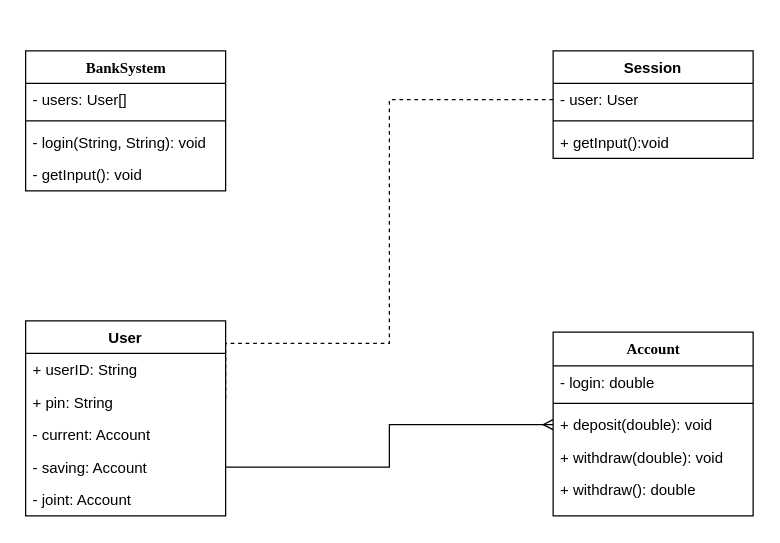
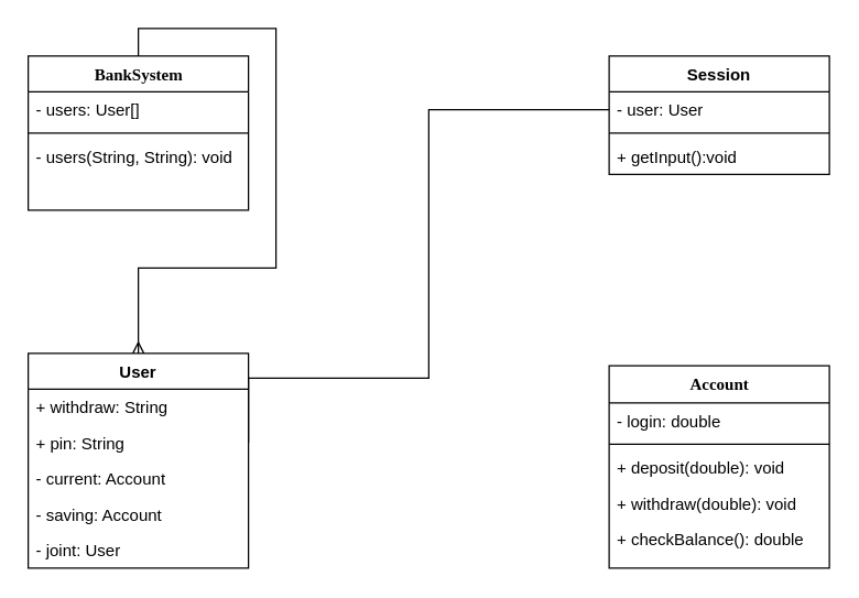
- <mxCell id="6" value="- login(String, String): void" style="text;strokeColor=none;fillColor=none;align=left;verticalAlign=top;spacingLeft=4;spacingRight=4;overflow=hidden;rotatable=0;points=[[0,0.5],[1,0.5]];portConstraint=eastwest;" parent="3" vertex="1"><mxGeometry y="60" width="160" height="26" as="geometry" /></mxCell>
+ <mxCell id="6" value="- users(String, String): void" style="text;strokeColor=none;fillColor=none;align=left;verticalAlign=top;spacingLeft=4;spacingRight=4;overflow=hidden;rotatable=0;points=[[0,0.5],[1,0.5]];portConstraint=eastwest;" parent="3" vertex="1"><mxGeometry y="60" width="160" height="26" as="geometry" /></mxCell>
+ <mxCell id="2" style="edgeStyle=orthogonalEdgeStyle;rounded=0;orthogonalLoop=1;jettySize=auto;html=1;exitX=0.5;exitY=0;exitDx=0;exitDy=0;entryX=0.5;entryY=0;entryDx=0;entryDy=0;endArrow=ERmany;endFill=0;" edge="1" parent="1" source="3" target="13"><mxGeometry relative="1" as="geometry"><Array as="points"><mxPoint x="100" y="20" /><mxPoint x="200" y="20" /><mxPoint x="200" y="194" /><mxPoint x="100" y="194" /></Array></mxGeometry></mxCell>
- <mxCell id="23" value="- getInput(): void" style="text;strokeColor=none;fillColor=none;align=left;verticalAlign=top;spacingLeft=4;spacingRight=4;overflow=hidden;rotatable=0;points=[[0,0.5],[1,0.5]];portConstraint=eastwest;" vertex="1" parent="1"><mxGeometry x="20" y="126" width="160" height="26" as="geometry" /></mxCell>
- <mxCell id="24" style="edgeStyle=orthogonalEdgeStyle;rounded=0;orthogonalLoop=1;jettySize=auto;html=1;exitX=0;exitY=0.5;exitDx=0;exitDy=0;endArrow=none;endFill=0;entryX=1;entryY=0.5;entryDx=0;entryDy=0;dashed=1;" edge="1" parent="1" source="20" target="15"><mxGeometry relative="1" as="geometry"><mxPoint x="190" y="324" as="targetPoint" /><Array as="points"><mxPoint x="311" y="79" /><mxPoint x="311" y="274" /><mxPoint x="180" y="274" /></Array></mxGeometry></mxCell>
+ <mxCell id="24" style="edgeStyle=orthogonalEdgeStyle;rounded=0;orthogonalLoop=1;jettySize=auto;html=1;exitX=0;exitY=0.5;exitDx=0;exitDy=0;endArrow=none;endFill=0;entryX=1;entryY=0.5;entryDx=0;entryDy=0;" edge="1" parent="1" source="20" target="15"><mxGeometry relative="1" as="geometry"><mxPoint x="190" y="324" as="targetPoint" /><Array as="points"><mxPoint x="311" y="79" /><mxPoint x="311" y="274" /><mxPoint x="180" y="274" /></Array></mxGeometry></mxCell>
- <mxCell id="14" value="+ userID: String" style="text;strokeColor=none;fillColor=none;align=left;verticalAlign=top;spacingLeft=4;spacingRight=4;overflow=hidden;rotatable=0;points=[[0,0.5],[1,0.5]];portConstraint=eastwest;" parent="13" vertex="1"><mxGeometry y="26" width="160" height="26" as="geometry" /></mxCell>
+ <mxCell id="14" value="+ withdraw: String" style="text;strokeColor=none;fillColor=none;align=left;verticalAlign=top;spacingLeft=4;spacingRight=4;overflow=hidden;rotatable=0;points=[[0,0.5],[1,0.5]];portConstraint=eastwest;" parent="13" vertex="1"><mxGeometry y="26" width="160" height="26" as="geometry" /></mxCell>
- <mxCell id="25" style="edgeStyle=orthogonalEdgeStyle;rounded=0;orthogonalLoop=1;jettySize=auto;html=1;exitX=1;exitY=0.5;exitDx=0;exitDy=0;entryX=0;entryY=0.5;entryDx=0;entryDy=0;endArrow=ERmany;endFill=0;" edge="1" parent="1" source="17" target="10"><mxGeometry relative="1" as="geometry" /></mxCell>
- <mxCell id="12" value="+ withdraw(): double" style="text;strokeColor=none;fillColor=none;align=left;verticalAlign=top;spacingLeft=4;spacingRight=4;overflow=hidden;rotatable=0;points=[[0,0.5],[1,0.5]];portConstraint=eastwest;" parent="7" vertex="1"><mxGeometry y="113" width="160" height="26" as="geometry" /></mxCell>
+ <mxCell id="12" value="+ checkBalance(): double" style="text;strokeColor=none;fillColor=none;align=left;verticalAlign=top;spacingLeft=4;spacingRight=4;overflow=hidden;rotatable=0;points=[[0,0.5],[1,0.5]];portConstraint=eastwest;" parent="7" vertex="1"><mxGeometry y="113" width="160" height="26" as="geometry" /></mxCell>
- <mxCell id="18" value="- joint: Account" style="text;strokeColor=none;fillColor=none;align=left;verticalAlign=top;spacingLeft=4;spacingRight=4;overflow=hidden;rotatable=0;points=[[0,0.5],[1,0.5]];portConstraint=eastwest;" parent="13" vertex="1"><mxGeometry y="130" width="160" height="26" as="geometry" /></mxCell>
+ <mxCell id="18" value="- joint: User" style="text;strokeColor=none;fillColor=none;align=left;verticalAlign=top;spacingLeft=4;spacingRight=4;overflow=hidden;rotatable=0;points=[[0,0.5],[1,0.5]];portConstraint=eastwest;" parent="13" vertex="1"><mxGeometry y="130" width="160" height="26" as="geometry" /></mxCell>
